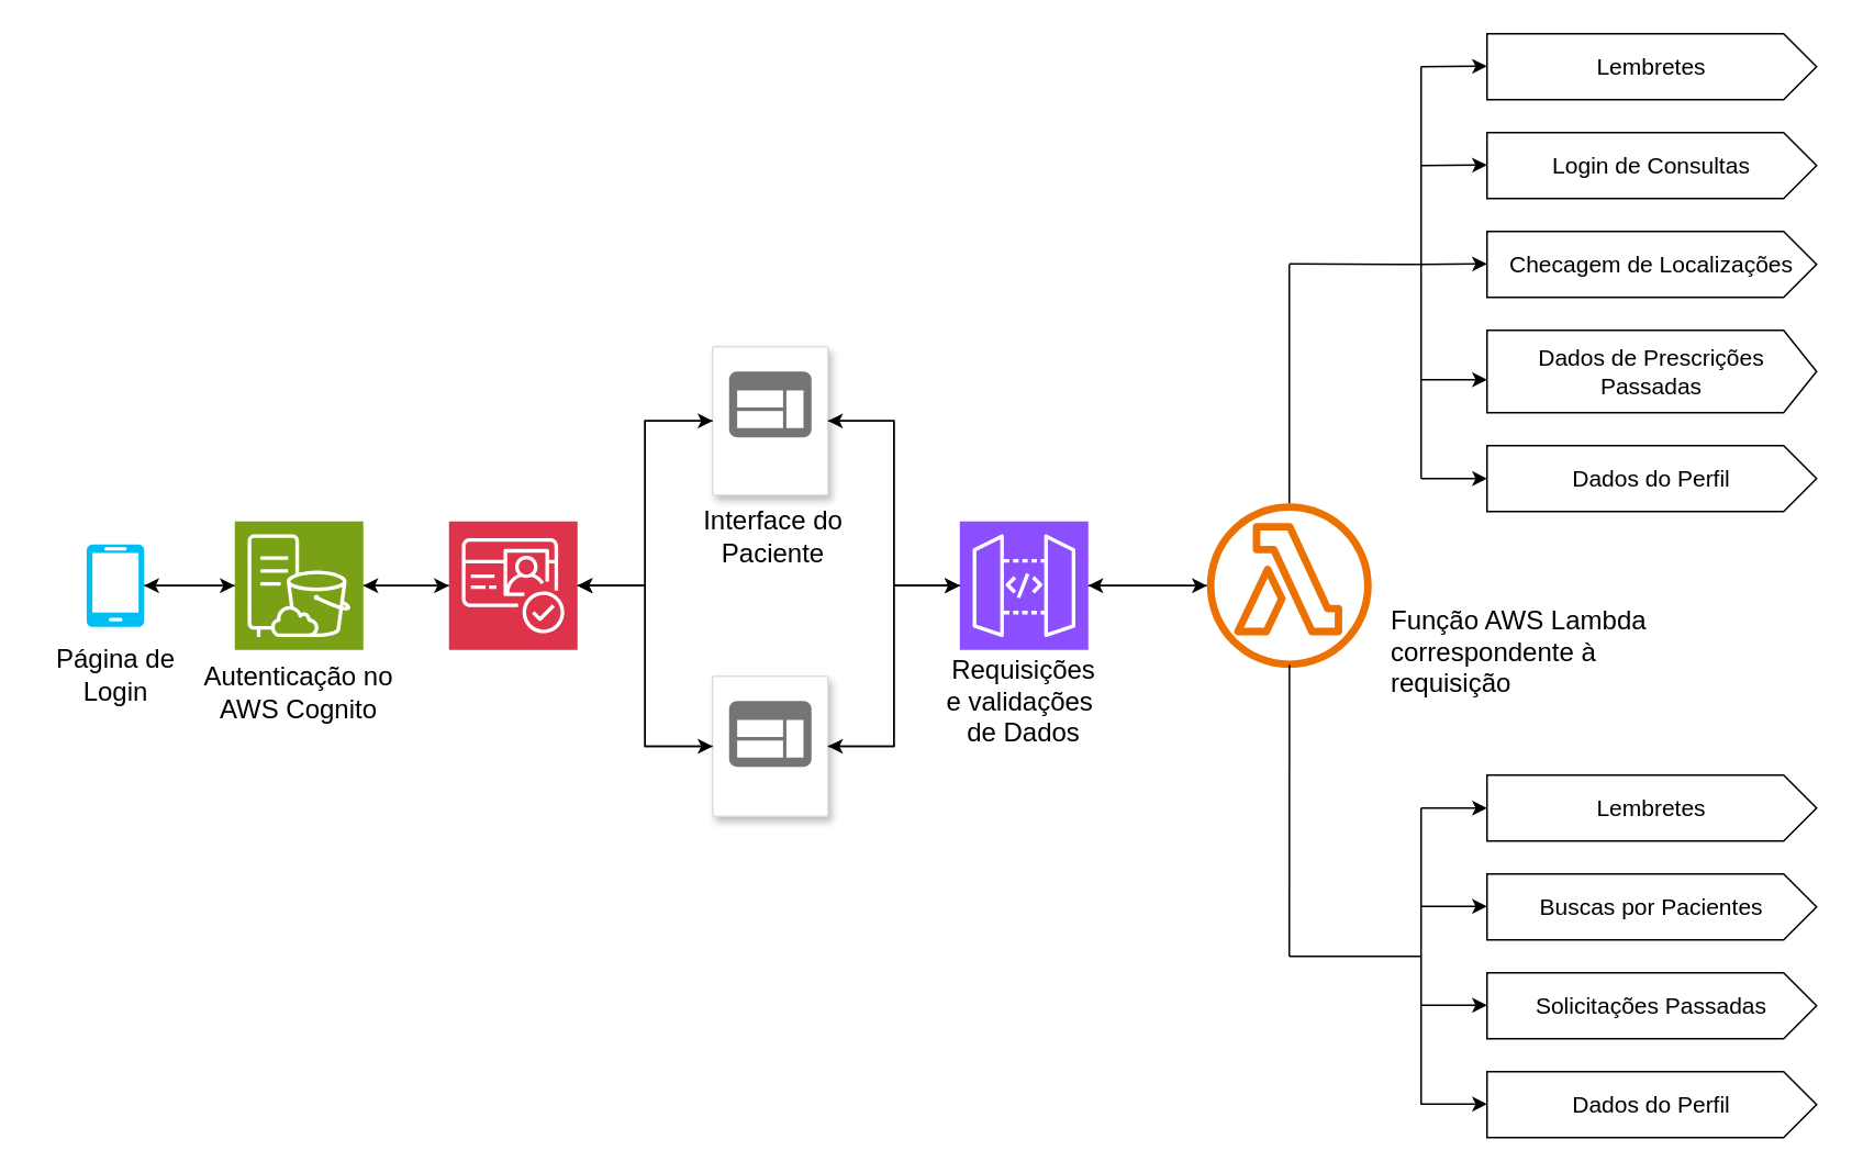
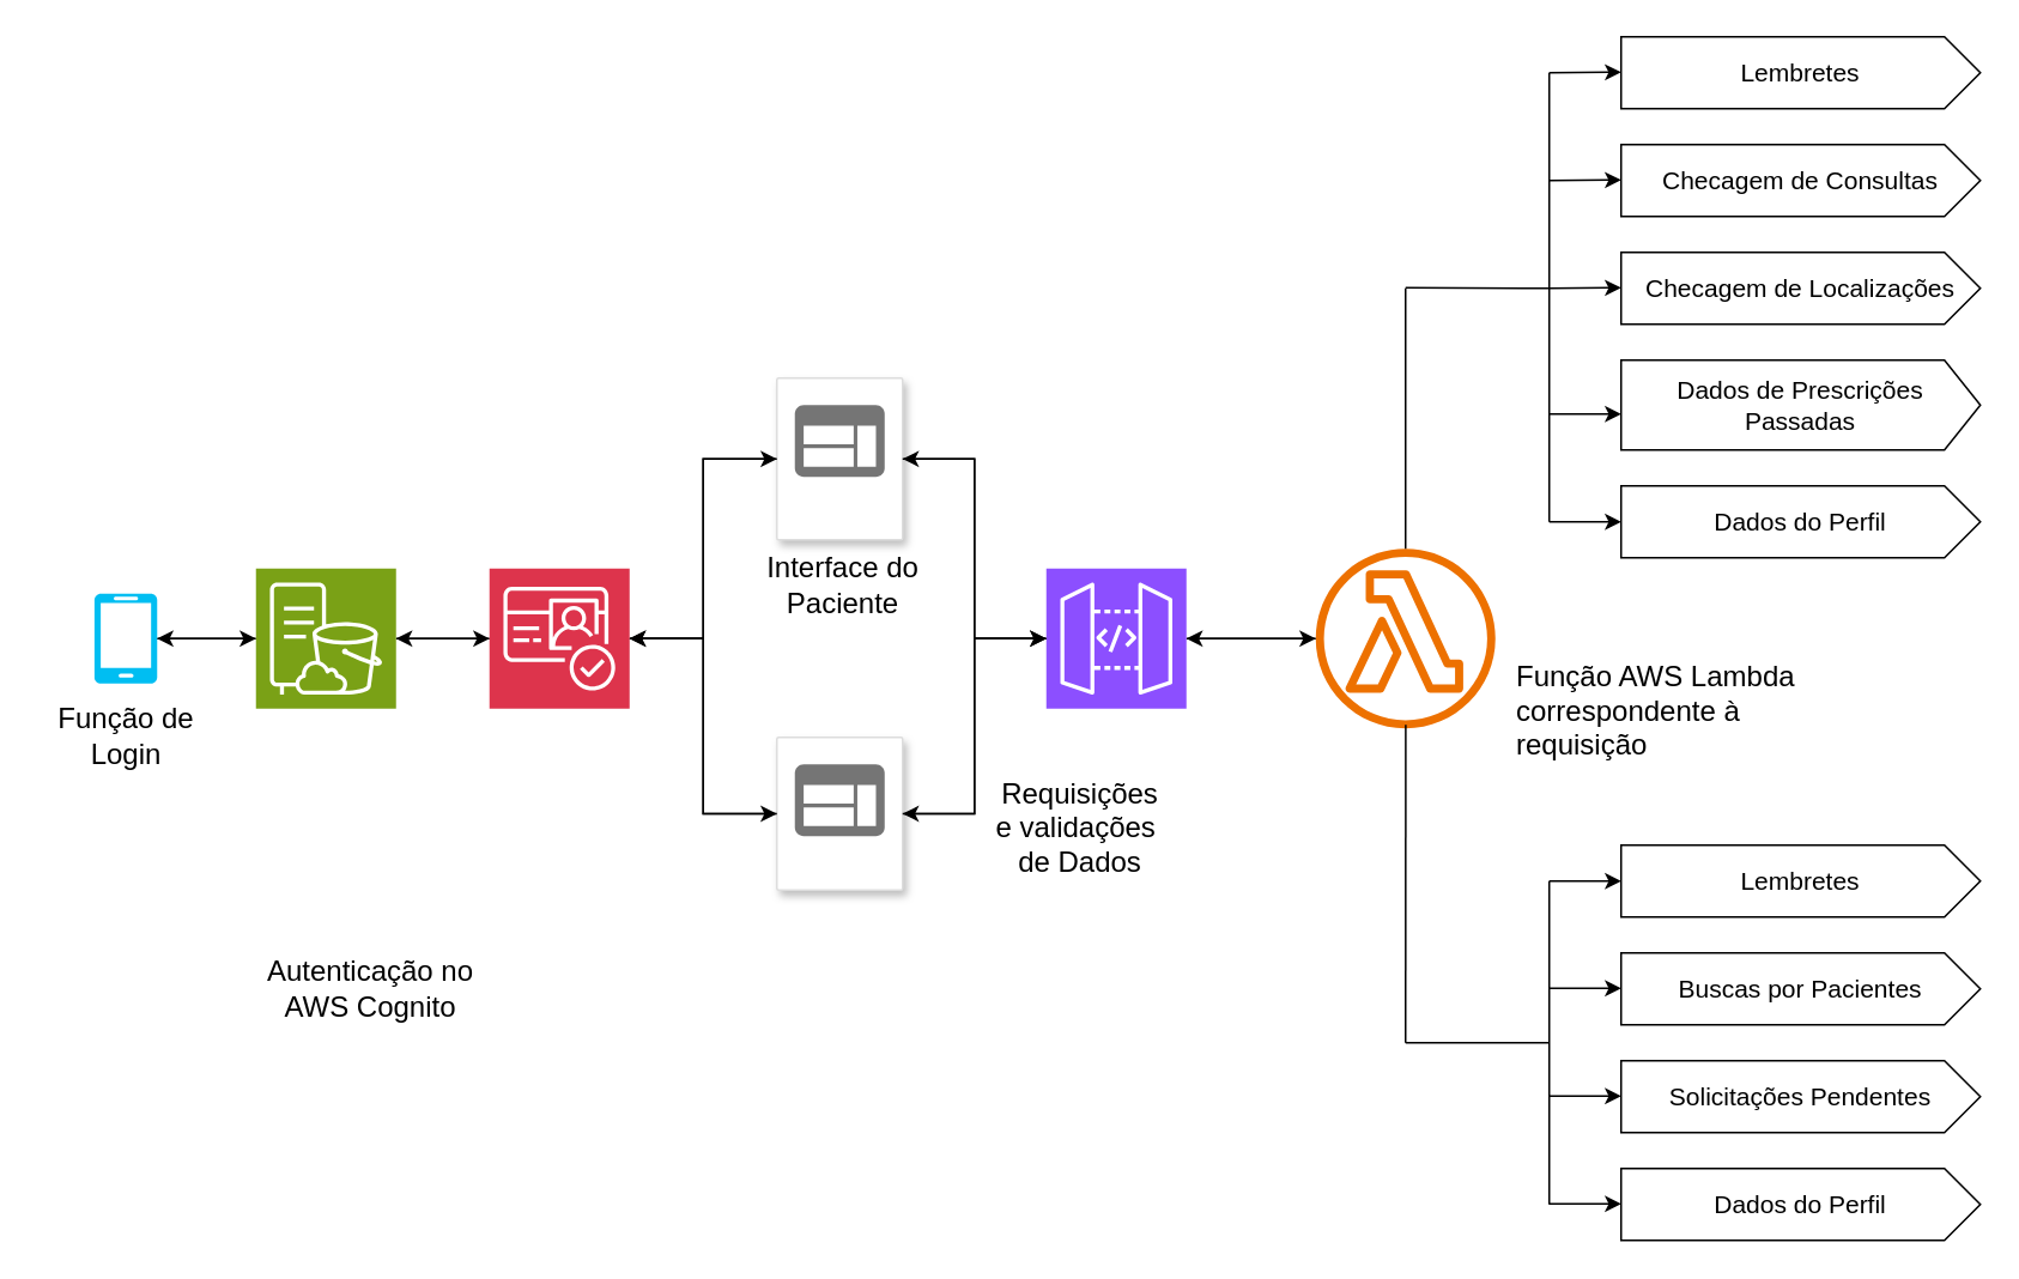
- <mxCell id="19" value="Login de Consultas" style="html=1;shape=mxgraph.infographic.ribbonSimple;notch1=0;notch2=20;align=center;verticalAlign=middle;fontSize=14;fontStyle=0;fillColor=#FFFFFF;whiteSpace=wrap;" vertex="1" parent="1"><mxGeometry x="902" y="80" width="200" height="40" as="geometry" /></mxCell>
+ <mxCell id="19" value="Checagem de Consultas" style="html=1;shape=mxgraph.infographic.ribbonSimple;notch1=0;notch2=20;align=center;verticalAlign=middle;fontSize=14;fontStyle=0;fillColor=#FFFFFF;whiteSpace=wrap;" vertex="1" parent="1"><mxGeometry x="902" y="80" width="200" height="40" as="geometry" /></mxCell>
- <mxCell id="49" value="&lt;font style=&quot;font-size: 16px;&quot;&gt;Página de Login&lt;/font&gt;" style="text;html=1;align=center;verticalAlign=middle;whiteSpace=wrap;rounded=0;" vertex="1" parent="1"><mxGeometry x="20.5" y="394" width="98" height="30" as="geometry" /></mxCell>
+ <mxCell id="49" value="&lt;font style=&quot;font-size: 16px;&quot;&gt;Função de Login&lt;/font&gt;" style="text;html=1;align=center;verticalAlign=middle;whiteSpace=wrap;rounded=0;" vertex="1" parent="1"><mxGeometry x="20.5" y="394" width="98" height="30" as="geometry" /></mxCell>
- <mxCell id="50" value="&lt;font style=&quot;font-size: 16px;&quot;&gt;Autenticação no AWS Cognito&lt;/font&gt;" style="text;html=1;align=center;verticalAlign=middle;whiteSpace=wrap;rounded=0;" vertex="1" parent="1"><mxGeometry x="122" y="405" width="118" height="30" as="geometry" /></mxCell>
+ <mxCell id="50" value="&lt;font style=&quot;font-size: 16px;&quot;&gt;Autenticação no AWS Cognito&lt;/font&gt;" style="text;html=1;align=center;verticalAlign=middle;whiteSpace=wrap;rounded=0;" vertex="1" parent="1"><mxGeometry x="147" y="535" width="118" height="30" as="geometry" /></mxCell>
- <mxCell id="52" value="&lt;font style=&quot;font-size: 16px;&quot;&gt;Requisições e validações&amp;nbsp; de Dados&lt;/font&gt;" style="text;html=1;align=center;verticalAlign=middle;whiteSpace=wrap;rounded=0;" vertex="1" parent="1"><mxGeometry x="572" y="410" width="98" height="30" as="geometry" /></mxCell>
+ <mxCell id="52" value="&lt;font style=&quot;font-size: 16px;&quot;&gt;Requisições e validações&amp;nbsp; de Dados&lt;/font&gt;" style="text;html=1;align=center;verticalAlign=middle;whiteSpace=wrap;rounded=0;" vertex="1" parent="1"><mxGeometry x="552" y="445" width="98" height="30" as="geometry" /></mxCell>
- <mxCell id="26" value="Solicitações Passadas" style="html=1;shape=mxgraph.infographic.ribbonSimple;notch1=0;notch2=20;align=center;verticalAlign=middle;fontSize=14;fontStyle=0;fillColor=#FFFFFF;whiteSpace=wrap;" vertex="1" parent="1"><mxGeometry x="902" y="590" width="200" height="40" as="geometry" /></mxCell>
+ <mxCell id="26" value="Solicitações Pendentes" style="html=1;shape=mxgraph.infographic.ribbonSimple;notch1=0;notch2=20;align=center;verticalAlign=middle;fontSize=14;fontStyle=0;fillColor=#FFFFFF;whiteSpace=wrap;" vertex="1" parent="1"><mxGeometry x="902" y="590" width="200" height="40" as="geometry" /></mxCell>
